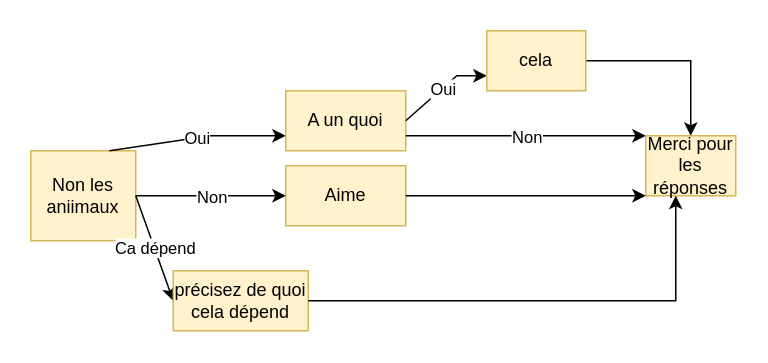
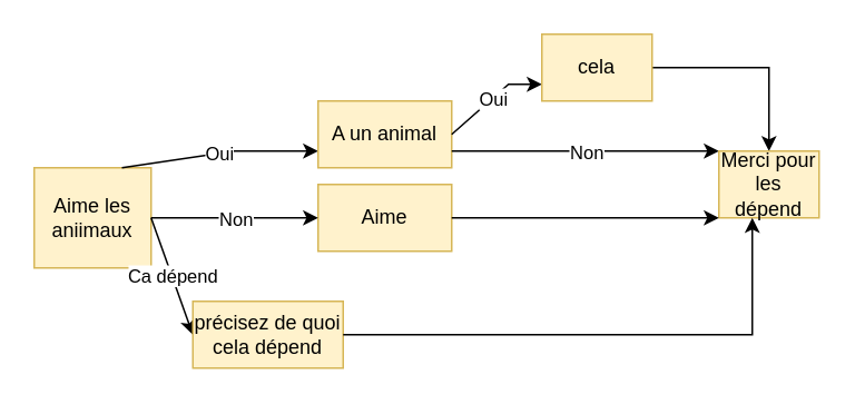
- <mxCell id="11" value="A un quoi" style="text;html=1;strokeColor=#d6b656;fillColor=#fff2cc;align=center;verticalAlign=middle;whiteSpace=wrap;rounded=0;" vertex="1" parent="1"><mxGeometry x="190" y="60" width="80" height="40" as="geometry" /></mxCell>
+ <mxCell id="11" value="A un animal" style="text;html=1;strokeColor=#d6b656;fillColor=#fff2cc;align=center;verticalAlign=middle;whiteSpace=wrap;rounded=0;" vertex="1" parent="1"><mxGeometry x="190" y="60" width="80" height="40" as="geometry" /></mxCell>
- <mxCell id="18" value="Merci pour les réponses" style="text;html=1;strokeColor=#d6b656;fillColor=#fff2cc;align=center;verticalAlign=middle;whiteSpace=wrap;rounded=0;" vertex="1" parent="1"><mxGeometry x="430" y="90" width="60" height="40" as="geometry" /></mxCell>
+ <mxCell id="18" value="Merci pour les dépend" style="text;html=1;strokeColor=#d6b656;fillColor=#fff2cc;align=center;verticalAlign=middle;whiteSpace=wrap;rounded=0;" vertex="1" parent="1"><mxGeometry x="430" y="90" width="60" height="40" as="geometry" /></mxCell>
- <mxCell id="2" value="Non les aniimaux" style="text;html=1;strokeColor=#d6b656;fillColor=#fff2cc;align=center;verticalAlign=middle;whiteSpace=wrap;rounded=0;" vertex="1" parent="1"><mxGeometry x="20" y="100" width="70" height="60" as="geometry" /></mxCell>
+ <mxCell id="2" value="Aime les aniimaux" style="text;html=1;strokeColor=#d6b656;fillColor=#fff2cc;align=center;verticalAlign=middle;whiteSpace=wrap;rounded=0;" vertex="1" parent="1"><mxGeometry x="20" y="100" width="70" height="60" as="geometry" /></mxCell>
